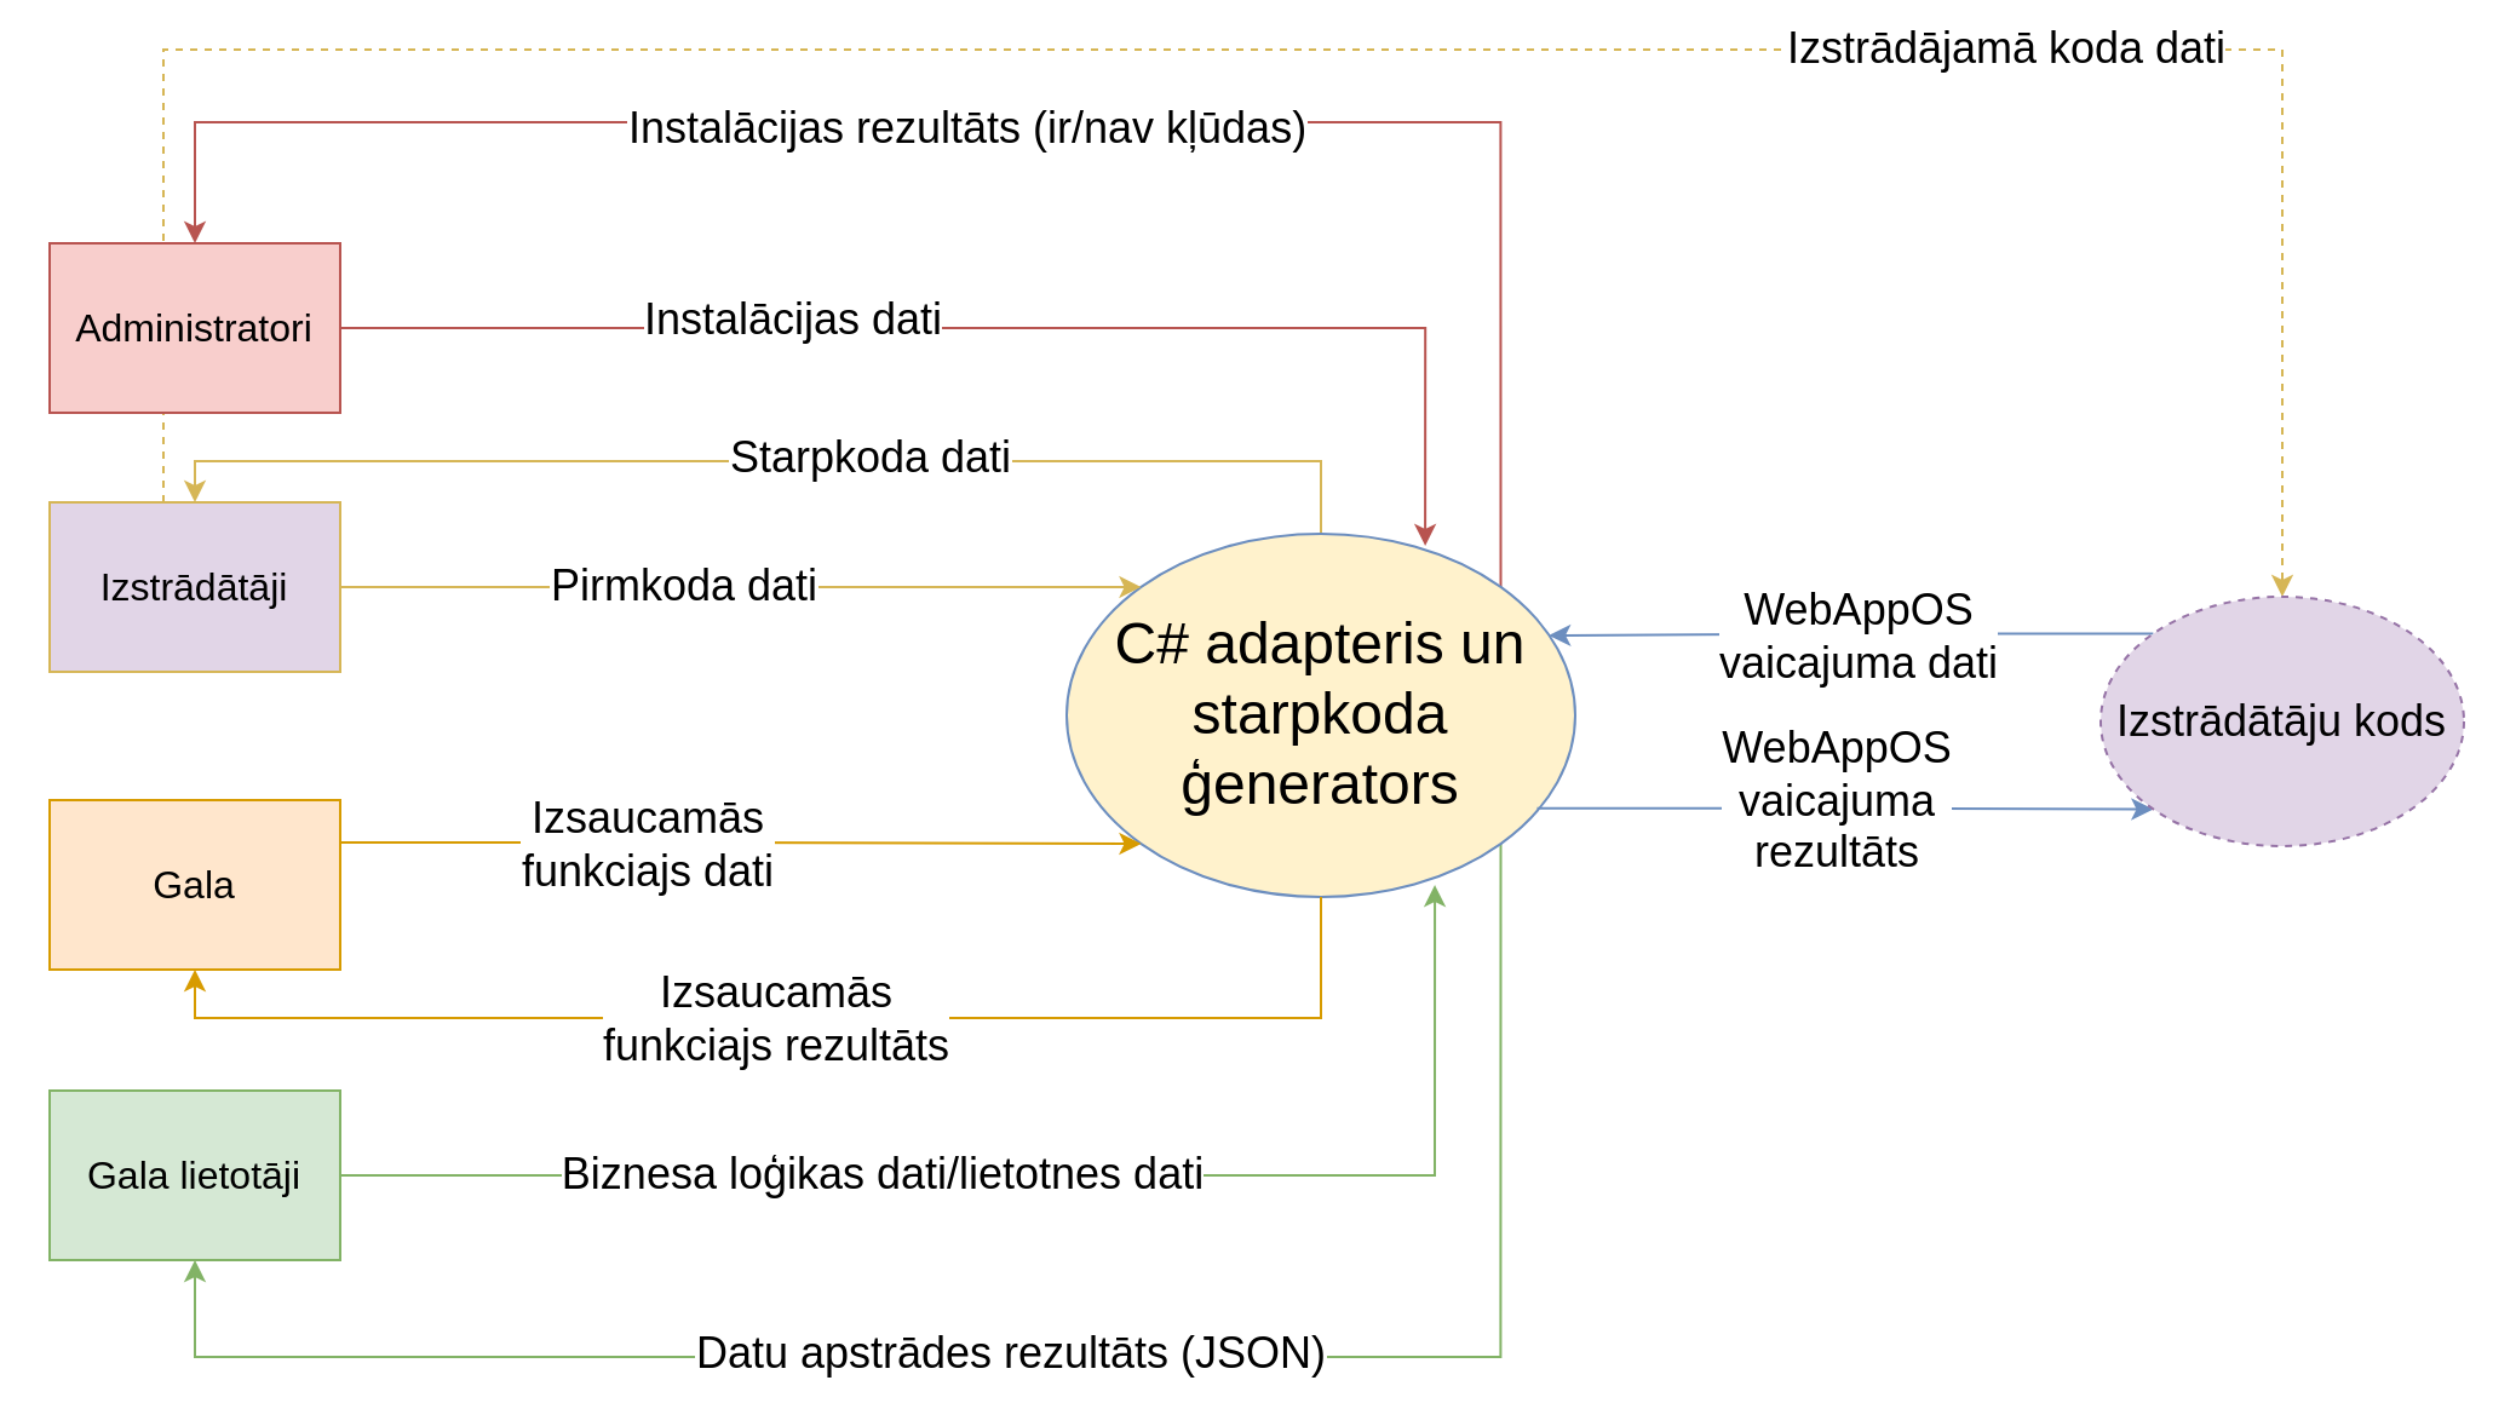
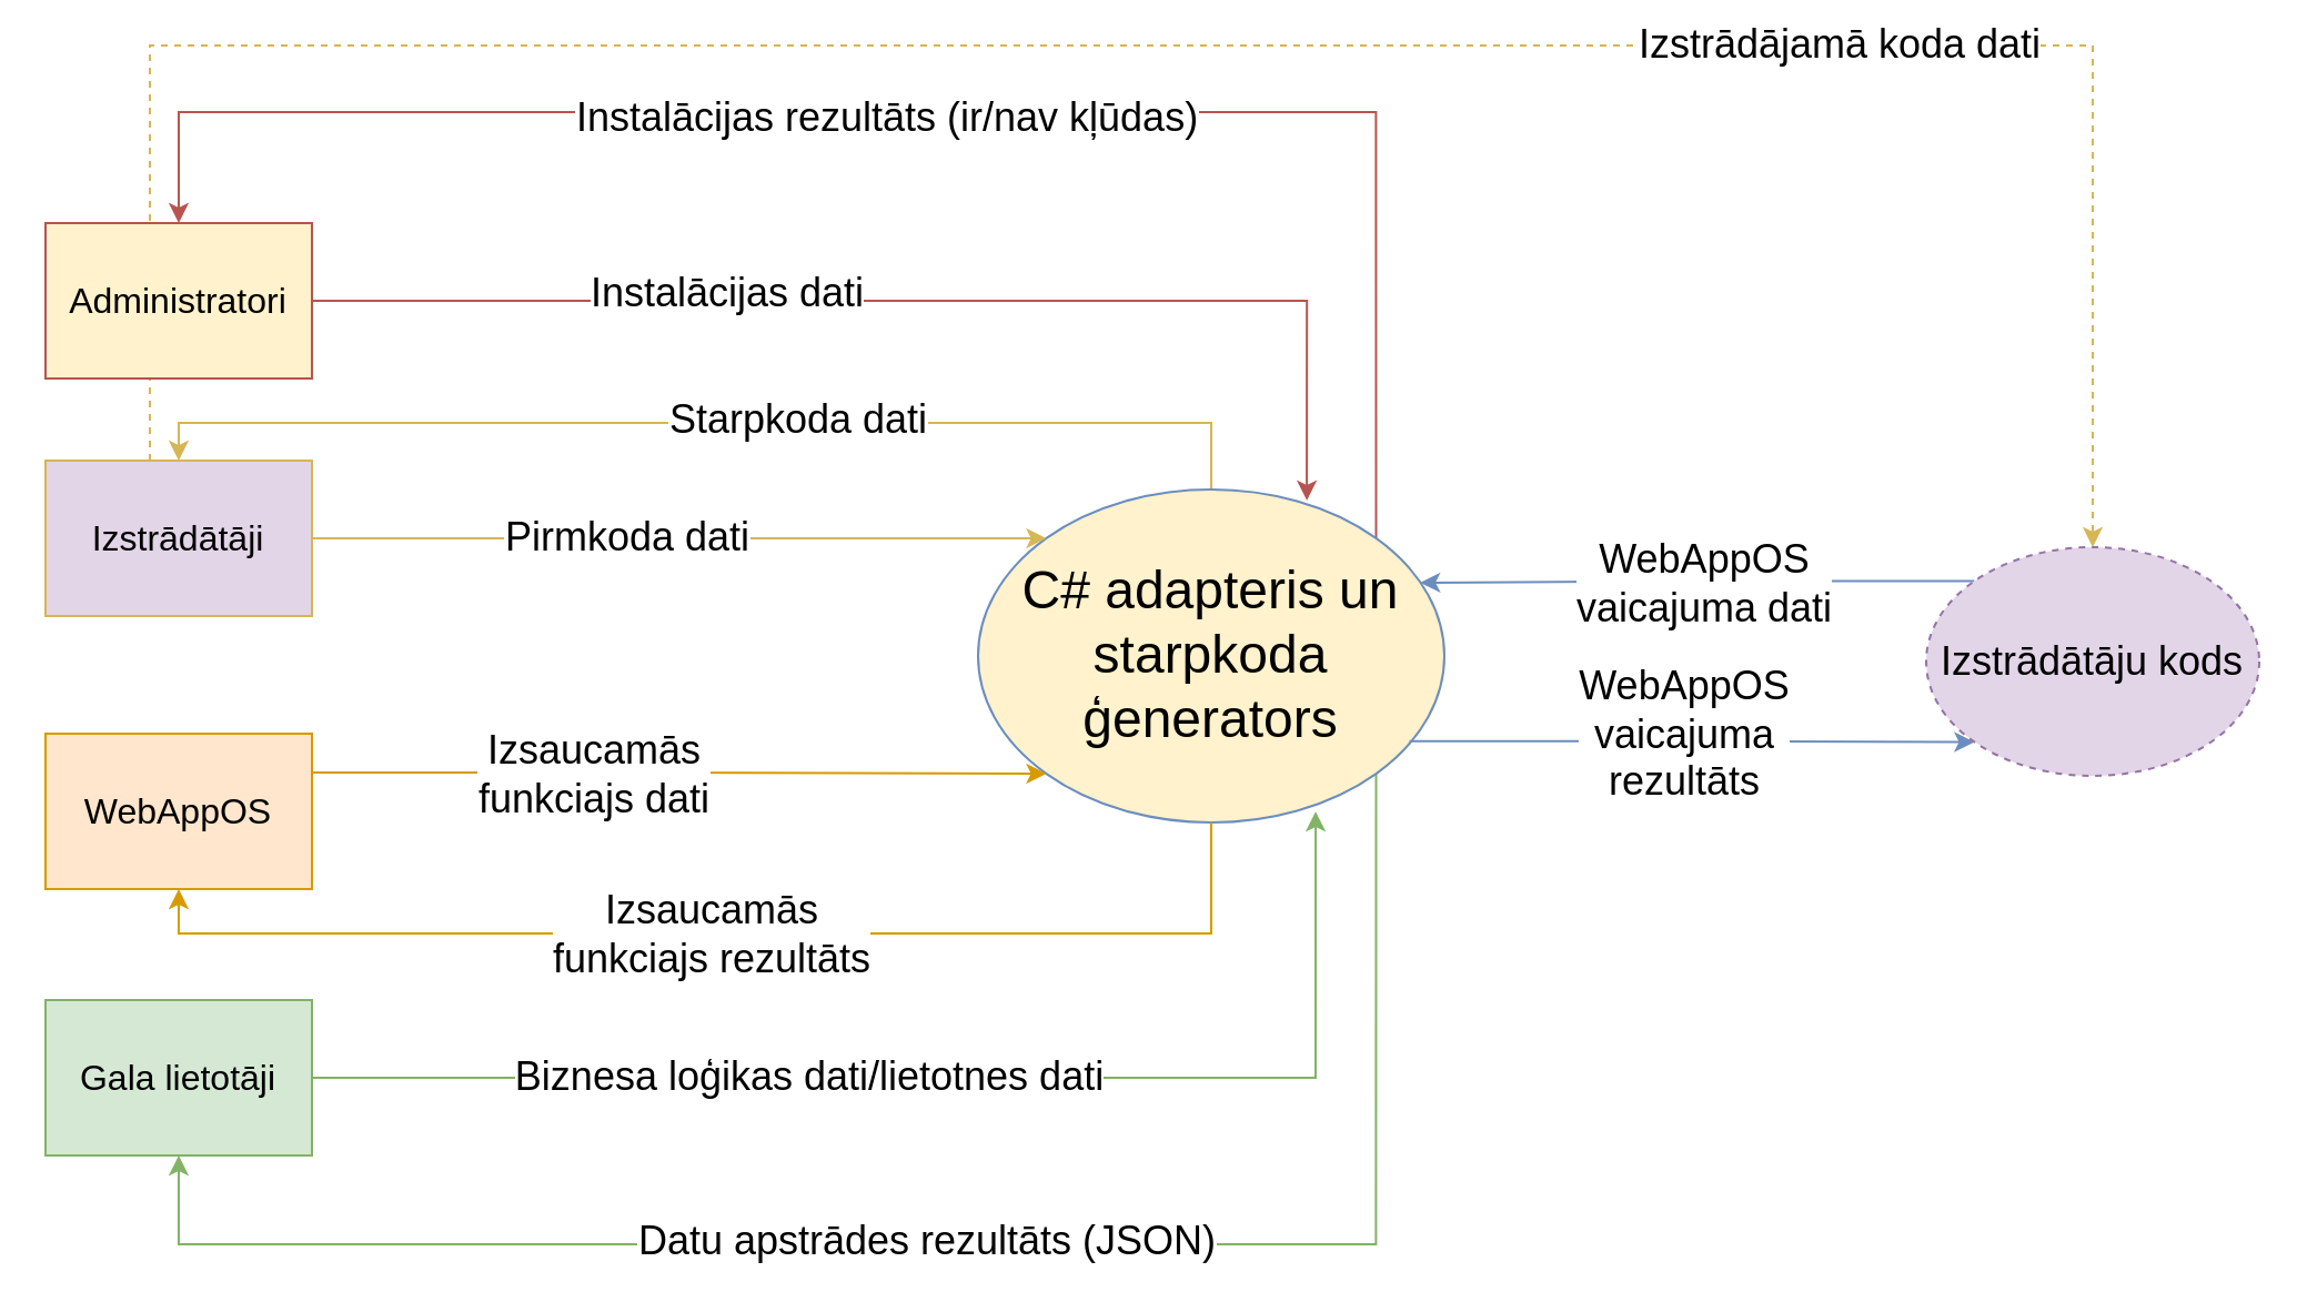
- <mxCell id="16" value="&lt;font size=&quot;3&quot;&gt;Administratori&lt;br&gt;&lt;/font&gt;" style="rounded=0;whiteSpace=wrap;html=1;fillColor=#f8cecc;strokeColor=#b85450;" parent="1" vertex="1"><mxGeometry x="20" y="100" width="120" height="70" as="geometry" /></mxCell>
+ <mxCell id="16" value="&lt;font size=&quot;3&quot;&gt;Administratori&lt;br&gt;&lt;/font&gt;" style="rounded=0;whiteSpace=wrap;html=1;fillColor=#fff2cc;strokeColor=#b85450;" parent="1" vertex="1"><mxGeometry x="20" y="100" width="120" height="70" as="geometry" /></mxCell>
- <mxCell id="27" value="&lt;font style=&quot;font-size: 16px&quot;&gt;Gala&lt;/font&gt;" style="rounded=0;whiteSpace=wrap;html=1;labelBackgroundColor=none;fillColor=#ffe6cc;strokeColor=#d79b00;" parent="1" vertex="1"><mxGeometry x="20" y="330" width="120" height="70" as="geometry" /></mxCell>
+ <mxCell id="27" value="&lt;font style=&quot;font-size: 16px&quot;&gt;WebAppOS&lt;/font&gt;" style="rounded=0;whiteSpace=wrap;html=1;labelBackgroundColor=none;fillColor=#ffe6cc;strokeColor=#d79b00;" parent="1" vertex="1"><mxGeometry x="20" y="330" width="120" height="70" as="geometry" /></mxCell>
